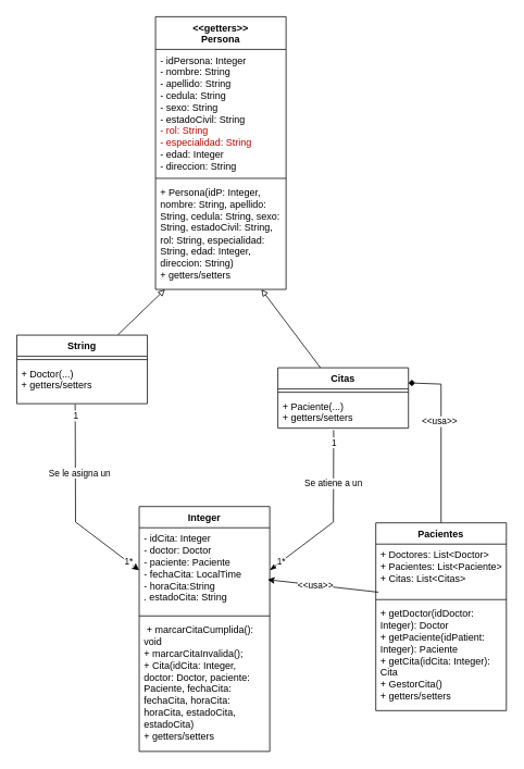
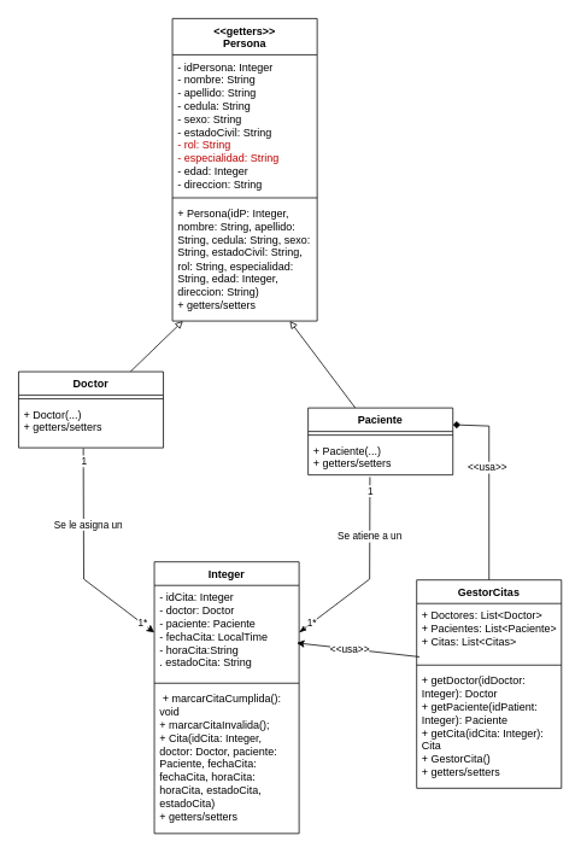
- <mxCell id="7" value="String" style="swimlane;fontStyle=1;align=center;verticalAlign=top;childLayout=stackLayout;horizontal=1;startSize=26;horizontalStack=0;resizeParent=1;resizeParentMax=0;resizeLast=0;collapsible=1;marginBottom=0;whiteSpace=wrap;html=1;" parent="1" vertex="1"><mxGeometry x="20" y="410" width="160" height="84" as="geometry" /></mxCell>
+ <mxCell id="7" value="Doctor" style="swimlane;fontStyle=1;align=center;verticalAlign=top;childLayout=stackLayout;horizontal=1;startSize=26;horizontalStack=0;resizeParent=1;resizeParentMax=0;resizeLast=0;collapsible=1;marginBottom=0;whiteSpace=wrap;html=1;" parent="1" vertex="1"><mxGeometry x="20" y="410" width="160" height="84" as="geometry" /></mxCell>
- <mxCell id="10" value="Citas" style="swimlane;fontStyle=1;align=center;verticalAlign=top;childLayout=stackLayout;horizontal=1;startSize=26;horizontalStack=0;resizeParent=1;resizeParentMax=0;resizeLast=0;collapsible=1;marginBottom=0;whiteSpace=wrap;html=1;" parent="1" vertex="1"><mxGeometry x="340" y="450" width="160" height="74" as="geometry" /></mxCell>
+ <mxCell id="10" value="Paciente" style="swimlane;fontStyle=1;align=center;verticalAlign=top;childLayout=stackLayout;horizontal=1;startSize=26;horizontalStack=0;resizeParent=1;resizeParentMax=0;resizeLast=0;collapsible=1;marginBottom=0;whiteSpace=wrap;html=1;" parent="1" vertex="1"><mxGeometry x="340" y="450" width="160" height="74" as="geometry" /></mxCell>
- <mxCell id="28" value="Pacientes" style="swimlane;fontStyle=1;align=center;verticalAlign=top;childLayout=stackLayout;horizontal=1;startSize=26;horizontalStack=0;resizeParent=1;resizeParentMax=0;resizeLast=0;collapsible=1;marginBottom=0;whiteSpace=wrap;html=1;" parent="1" vertex="1"><mxGeometry x="460" y="640" width="160" height="230" as="geometry" /></mxCell>
+ <mxCell id="28" value="GestorCitas" style="swimlane;fontStyle=1;align=center;verticalAlign=top;childLayout=stackLayout;horizontal=1;startSize=26;horizontalStack=0;resizeParent=1;resizeParentMax=0;resizeLast=0;collapsible=1;marginBottom=0;whiteSpace=wrap;html=1;" parent="1" vertex="1"><mxGeometry x="460" y="640" width="160" height="230" as="geometry" /></mxCell>
